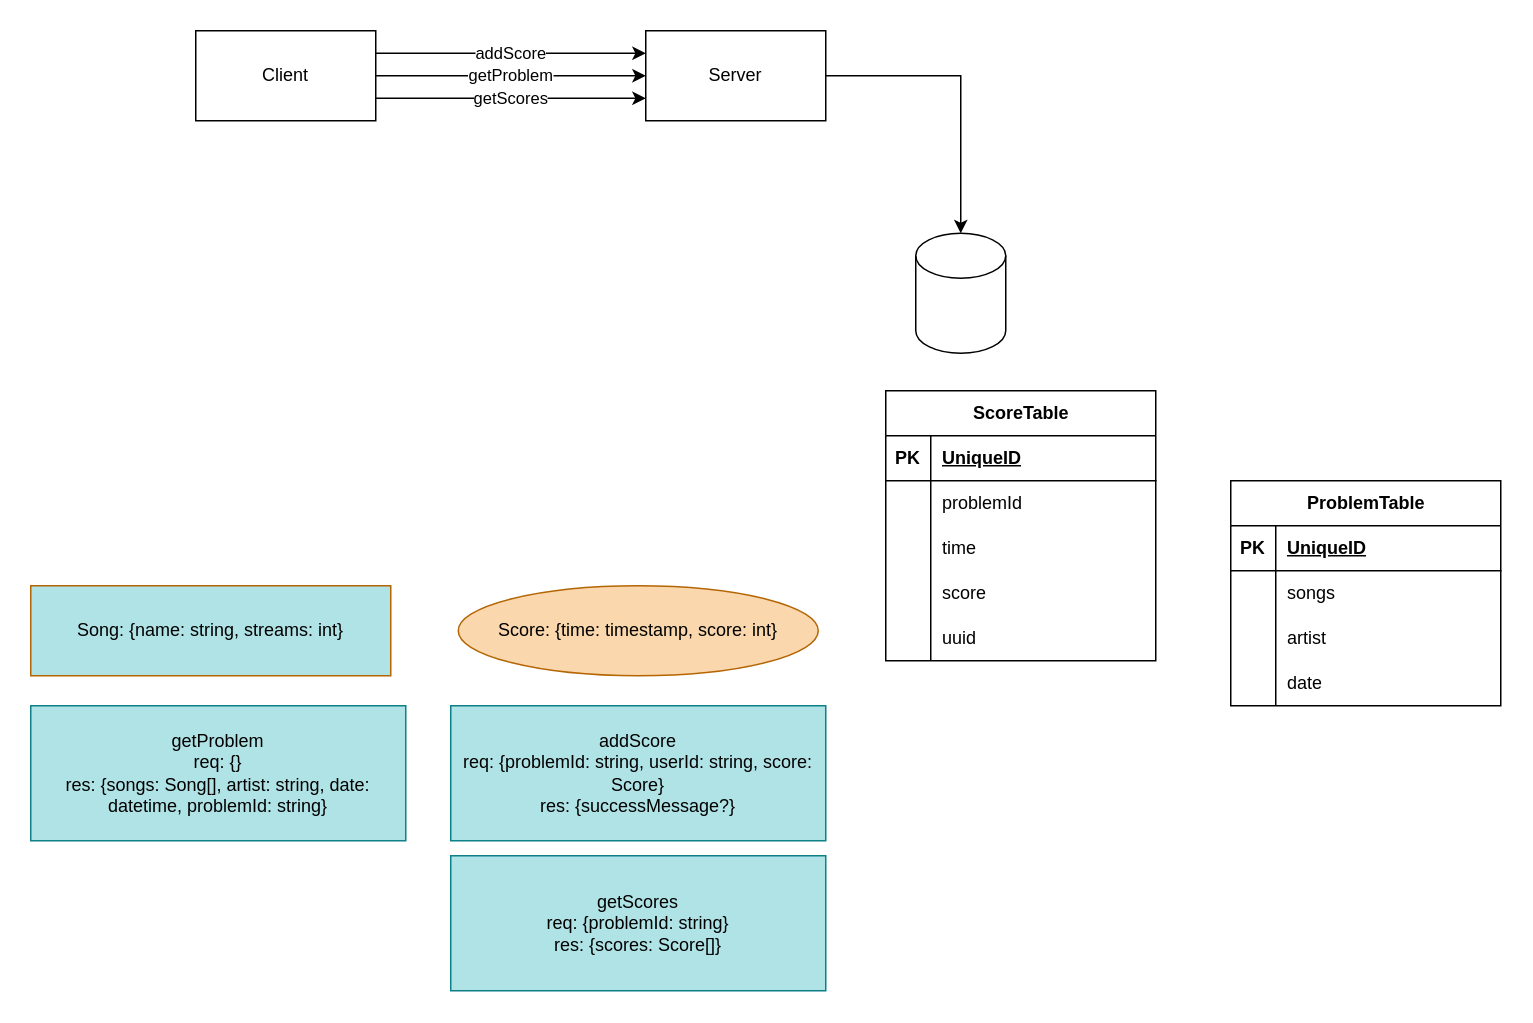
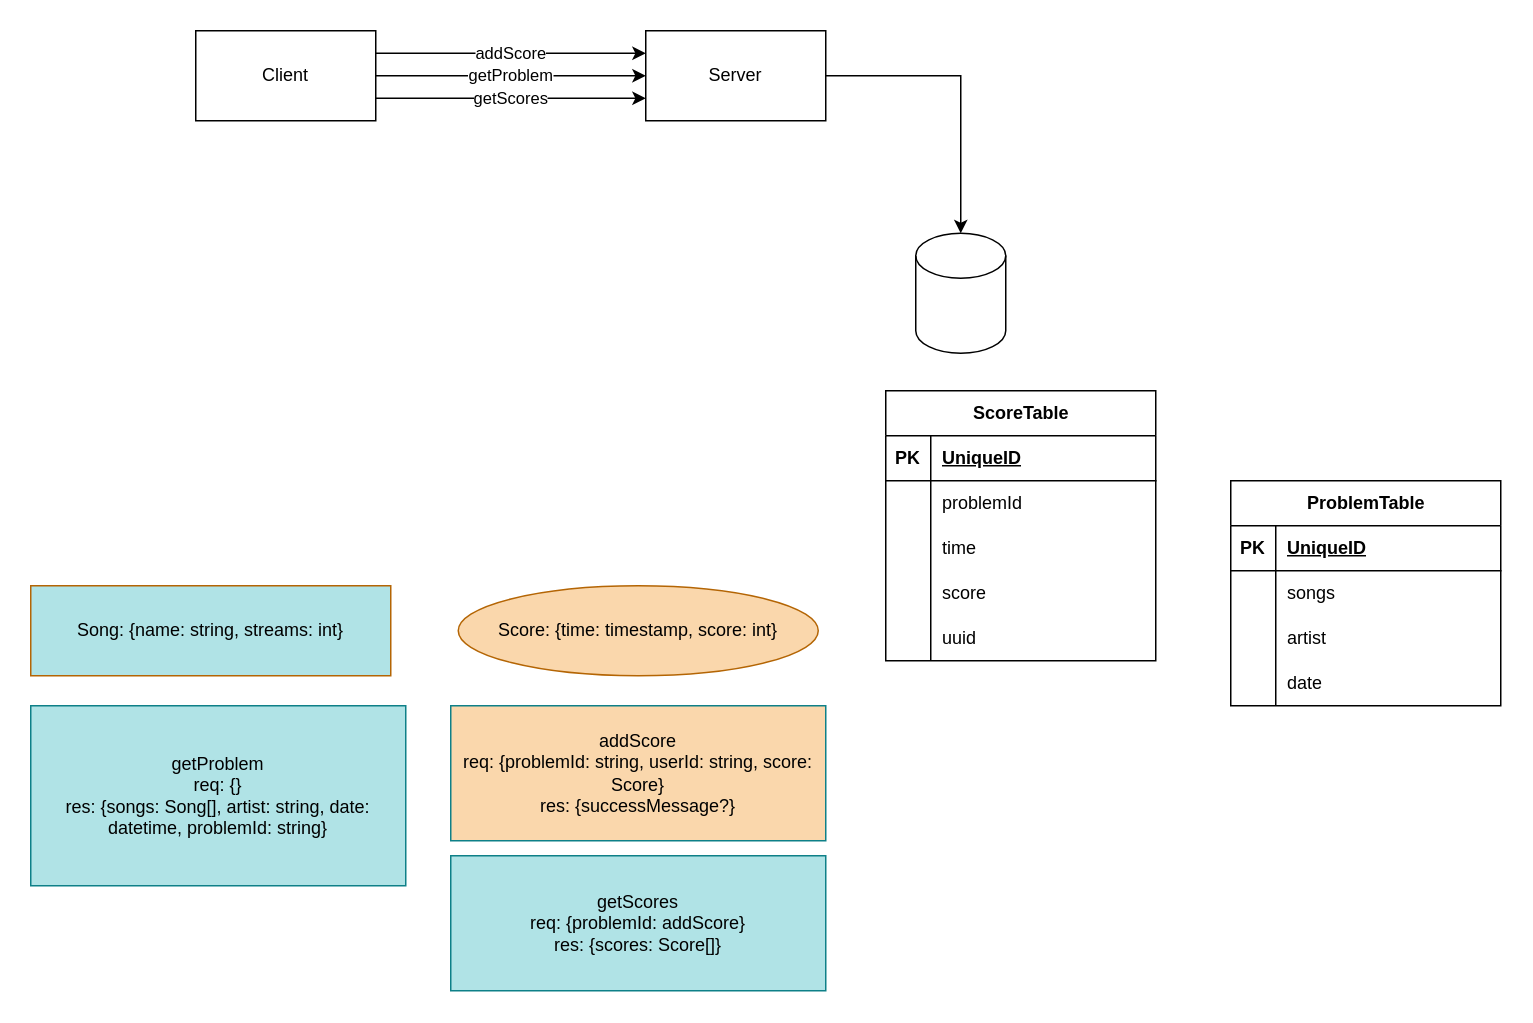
- <mxCell id="7" value="getProblem&lt;div&gt;req: {}&lt;/div&gt;&lt;div&gt;res: {songs: Song[], artist: string, date: datetime, problemId: string}&lt;/div&gt;" style="rounded=0;whiteSpace=wrap;html=1;fillColor=#b0e3e6;strokeColor=#0e8088;" parent="1" vertex="1"><mxGeometry x="20" y="470" width="250" height="90" as="geometry" /></mxCell>
+ <mxCell id="7" value="getProblem&lt;div&gt;req: {}&lt;/div&gt;&lt;div&gt;res: {songs: Song[], artist: string, date: datetime, problemId: string}&lt;/div&gt;" style="rounded=0;whiteSpace=wrap;html=1;fillColor=#b0e3e6;strokeColor=#0e8088;" parent="1" vertex="1"><mxGeometry x="20" y="470" width="250" height="120" as="geometry" /></mxCell>
- <mxCell id="10" value="addScore&lt;div&gt;req: {problemId: string, userId: string, score: Score}&lt;/div&gt;&lt;div&gt;res: {successMessage?}&lt;/div&gt;" style="rounded=0;whiteSpace=wrap;html=1;fillColor=#b0e3e6;strokeColor=#0e8088;" vertex="1" parent="1"><mxGeometry x="300" y="470" width="250" height="90" as="geometry" /></mxCell>
+ <mxCell id="10" value="addScore&lt;div&gt;req: {problemId: string, userId: string, score: Score}&lt;/div&gt;&lt;div&gt;res: {successMessage?}&lt;/div&gt;" style="rounded=0;whiteSpace=wrap;html=1;fillColor=#fad7ac;strokeColor=#0e8088;" vertex="1" parent="1"><mxGeometry x="300" y="470" width="250" height="90" as="geometry" /></mxCell>
- <mxCell id="9" value="getScores&lt;div&gt;req: {problemId: string}&lt;/div&gt;&lt;div&gt;res: {scores: Score[]}&lt;/div&gt;" style="rounded=0;whiteSpace=wrap;html=1;fillColor=#b0e3e6;strokeColor=#0e8088;" parent="1" vertex="1"><mxGeometry x="300" y="570" width="250" height="90" as="geometry" /></mxCell>
+ <mxCell id="9" value="getScores&lt;div&gt;req: {problemId: addScore}&lt;/div&gt;&lt;div&gt;res: {scores: Score[]}&lt;/div&gt;" style="rounded=0;whiteSpace=wrap;html=1;fillColor=#b0e3e6;strokeColor=#0e8088;" parent="1" vertex="1"><mxGeometry x="300" y="570" width="250" height="90" as="geometry" /></mxCell>
